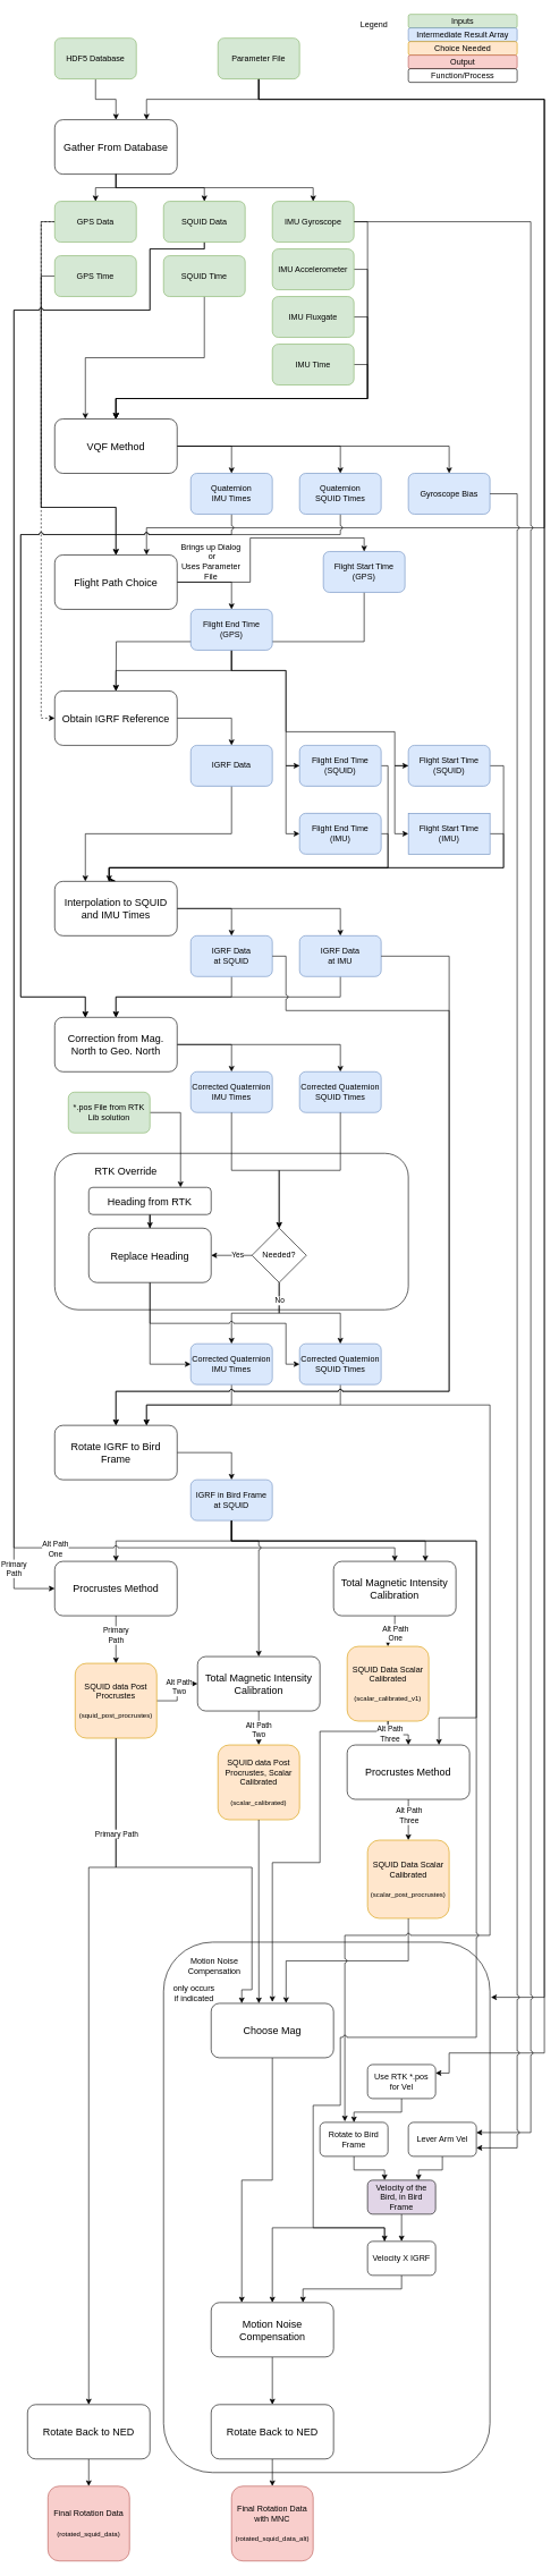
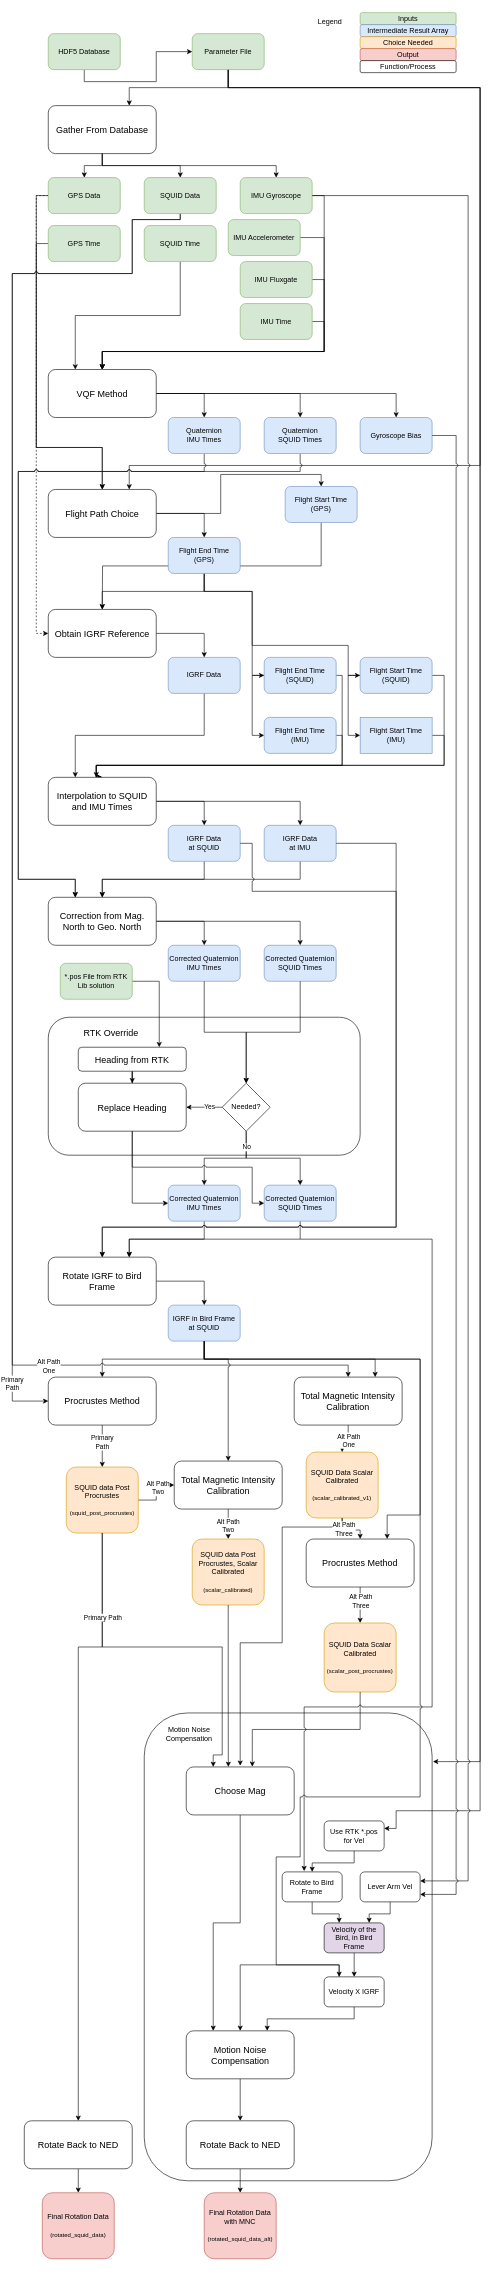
- <mxCell id="23" style="edgeStyle=orthogonalEdgeStyle;rounded=0;orthogonalLoop=1;jettySize=auto;html=1;exitX=0.5;exitY=1;exitDx=0;exitDy=0;entryX=0.5;entryY=0;entryDx=0;entryDy=0;" edge="1" parent="1" source="24" target="22"><mxGeometry relative="1" as="geometry" /></mxCell>
+ <mxCell id="23" style="edgeStyle=orthogonalEdgeStyle;rounded=0;orthogonalLoop=1;jettySize=auto;html=1;exitX=0.5;exitY=1;exitDx=0;exitDy=0;" edge="1" parent="1" source="24" target="20"><mxGeometry relative="1" as="geometry" /></mxCell>
- <mxCell id="14" value="IMU Accelerometer" style="rounded=1;whiteSpace=wrap;html=1;fillColor=#d5e8d4;strokeColor=#82b366;" vertex="1" parent="1"><mxGeometry x="400" y="365" width="120" height="60" as="geometry" /></mxCell>
+ <mxCell id="14" value="IMU Accelerometer" style="rounded=1;whiteSpace=wrap;html=1;fillColor=#d5e8d4;strokeColor=#82b366;" vertex="1" parent="1"><mxGeometry x="380" y="365" width="120" height="60" as="geometry" /></mxCell>
- <mxCell id="52" value="Brings up Dialog&lt;br&gt;&amp;nbsp;or &lt;br&gt;Uses Parameter File" style="text;html=1;strokeColor=#6c8ebf;fillColor=#dae8fc;align=center;verticalAlign=middle;whiteSpace=wrap;rounded=0;opacity=0;fillStyle=solid;" vertex="1" parent="1"><mxGeometry x="260" y="785" width="100" height="80" as="geometry" /></mxCell>
- <mxCell id="129" value="only occurs if indicated" style="text;html=1;strokeColor=none;fillColor=none;align=center;verticalAlign=middle;whiteSpace=wrap;rounded=0;" vertex="1" parent="1"><mxGeometry x="250" y="2915" width="70" height="30" as="geometry" /></mxCell>
